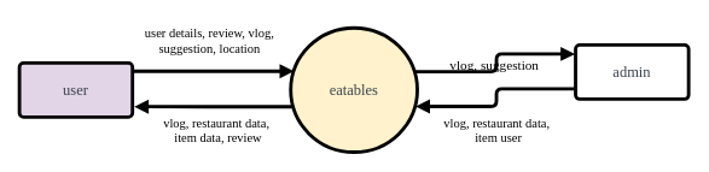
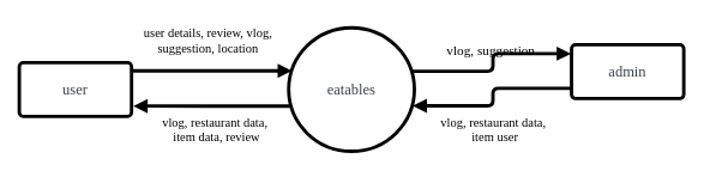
- <mxCell id="10" value="vlog, suggestion" style="text;html=1;align=center;verticalAlign=middle;resizable=0;points=[];autosize=1;fontFamily=Poppins;fontSource=https%3A%2F%2Ffonts.googleapis.com%2Fcss%3Ffamily%3DPoppins;fontSize=15;" vertex="1" parent="1"><mxGeometry x="470" y="55.5" width="150" height="30" as="geometry" /></mxCell>
+ <mxCell id="10" value="vlog, suggestion" style="text;html=1;align=center;verticalAlign=middle;resizable=0;points=[];autosize=1;fontFamily=Poppins;fontSource=https%3A%2F%2Ffonts.googleapis.com%2Fcss%3Ffamily%3DPoppins;fontSize=15;" vertex="1" parent="1"><mxGeometry x="470" y="40.5" width="150" height="30" as="geometry" /></mxCell>
- <mxCell id="4" value="user" style="html=1;overflow=block;blockSpacing=1;whiteSpace=wrap;fontSize=16.7;fontFamily=Poppins;fontColor=#3a414a;spacing=9;strokeColor=#000000;strokeOpacity=100;rounded=1;absoluteArcSize=1;arcSize=9;strokeWidth=3.8;lucidId=wwvzzOB5qDHe;fontStyle=0;fontSource=https%3A%2F%2Ffonts.googleapis.com%2Fcss%3Ffamily%3DPoppins;fillColor=#e1d5e7;" vertex="1" parent="1"><mxGeometry x="20" y="69.5" width="125" height="60" as="geometry" /></mxCell>
+ <mxCell id="4" value="user" style="html=1;overflow=block;blockSpacing=1;whiteSpace=wrap;fontSize=16.7;fontFamily=Poppins;fontColor=#3a414a;spacing=9;strokeColor=#000000;strokeOpacity=100;rounded=1;absoluteArcSize=1;arcSize=9;strokeWidth=3.8;lucidId=wwvzzOB5qDHe;fontStyle=0;fontSource=https%3A%2F%2Ffonts.googleapis.com%2Fcss%3Ffamily%3DPoppins;" vertex="1" parent="1"><mxGeometry x="20" y="69.5" width="125" height="60" as="geometry" /></mxCell>
- <mxCell id="2" value="eatables" style="html=1;overflow=block;blockSpacing=1;whiteSpace=wrap;ellipse;fontSize=16.7;fontFamily=Poppins;fontColor=#3a414a;spacing=3.8;strokeColor=#000000;strokeOpacity=100;rounded=1;absoluteArcSize=1;arcSize=9;strokeWidth=3.8;lucidId=Fwvz_EmDbjRy;fontStyle=0;fontSource=https%3A%2F%2Ffonts.googleapis.com%2Fcss%3Ffamily%3DPoppins;fillColor=#fff2cc;" vertex="1" parent="1"><mxGeometry x="320" y="30.5" width="140" height="138" as="geometry" /></mxCell>
+ <mxCell id="2" value="eatables" style="html=1;overflow=block;blockSpacing=1;whiteSpace=wrap;ellipse;fontSize=16.7;fontFamily=Poppins;fontColor=#3a414a;spacing=3.8;strokeColor=#000000;strokeOpacity=100;rounded=1;absoluteArcSize=1;arcSize=9;strokeWidth=3.8;lucidId=Fwvz_EmDbjRy;fontStyle=0;fontSource=https%3A%2F%2Ffonts.googleapis.com%2Fcss%3Ffamily%3DPoppins;" vertex="1" parent="1"><mxGeometry x="320" y="30.5" width="140" height="138" as="geometry" /></mxCell>
